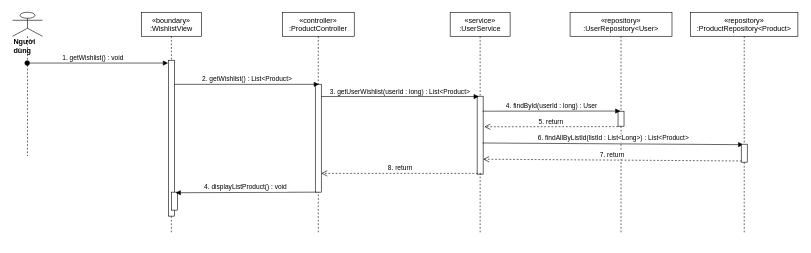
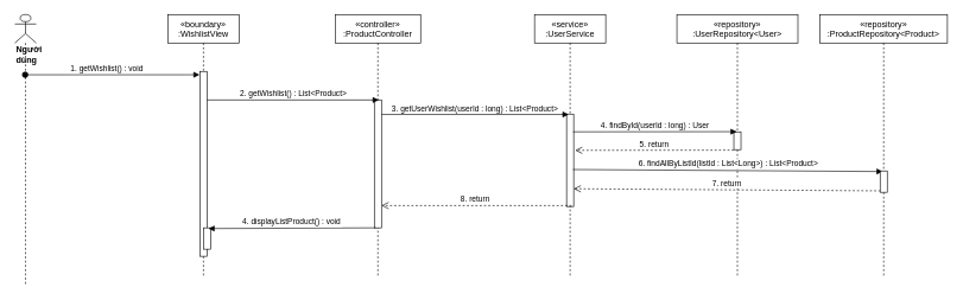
- <mxCell id="7" value="&lt;div&gt;&lt;b&gt;Người dùng&lt;/b&gt;&lt;/div&gt;" style="shape=umlLifeline;participant=umlActor;perimeter=lifelinePerimeter;whiteSpace=wrap;html=1;container=1;collapsible=0;recursiveResize=0;verticalAlign=top;spacingTop=36;outlineConnect=0;align=left;" vertex="1" parent="1"><mxGeometry x="20" y="20" width="50" height="240" as="geometry" /></mxCell>
+ <mxCell id="7" value="&lt;div&gt;&lt;b&gt;Người dùng&lt;/b&gt;&lt;/div&gt;" style="shape=umlLifeline;participant=umlActor;perimeter=lifelinePerimeter;whiteSpace=wrap;html=1;container=1;collapsible=0;recursiveResize=0;verticalAlign=top;spacingTop=36;outlineConnect=0;align=left;" vertex="1" parent="1"><mxGeometry x="20" y="20" width="30" height="380" as="geometry" /></mxCell>
